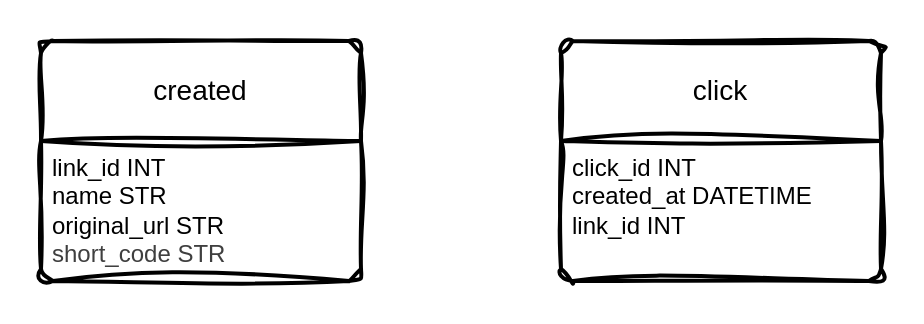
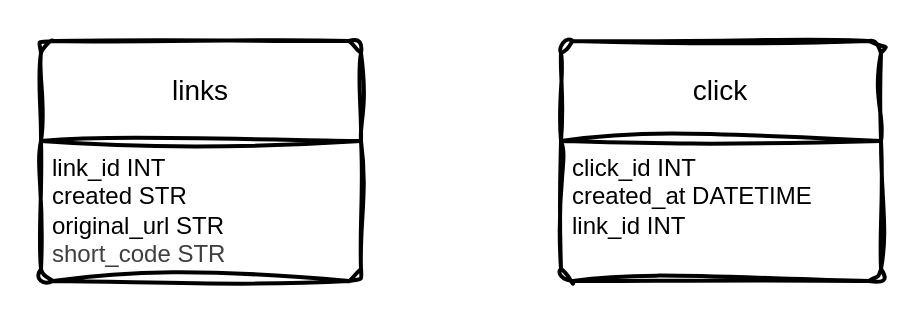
- <mxCell id="4" value="created" style="swimlane;childLayout=stackLayout;horizontal=1;startSize=50;horizontalStack=0;rounded=1;fontSize=14;fontStyle=0;strokeWidth=2;resizeParent=0;resizeLast=1;shadow=0;dashed=0;align=center;arcSize=4;whiteSpace=wrap;html=1;sketch=1;curveFitting=1;jiggle=2;" vertex="1" parent="1"><mxGeometry x="20" y="20" width="160" height="120" as="geometry"><mxRectangle x="130" y="220" width="70" height="50" as="alternateBounds" /></mxGeometry></mxCell>
+ <mxCell id="4" value="links" style="swimlane;childLayout=stackLayout;horizontal=1;startSize=50;horizontalStack=0;rounded=1;fontSize=14;fontStyle=0;strokeWidth=2;resizeParent=0;resizeLast=1;shadow=0;dashed=0;align=center;arcSize=4;whiteSpace=wrap;html=1;sketch=1;curveFitting=1;jiggle=2;" vertex="1" parent="1"><mxGeometry x="20" y="20" width="160" height="120" as="geometry"><mxRectangle x="130" y="220" width="70" height="50" as="alternateBounds" /></mxGeometry></mxCell>
- <mxCell id="5" value="&lt;div&gt;link_id INT&lt;/div&gt;name STR&lt;div&gt;original_url STR&lt;/div&gt;&lt;div&gt;&lt;span style=&quot;color: rgb(63, 63, 63); background-color: transparent;&quot;&gt;short_code STR&lt;/span&gt;&lt;/div&gt;" style="align=left;strokeColor=none;fillColor=none;spacingLeft=4;fontSize=12;verticalAlign=top;resizable=0;rotatable=0;part=1;html=1;sketch=1;curveFitting=1;jiggle=2;rounded=1;" vertex="1" parent="4"><mxGeometry y="50" width="160" height="70" as="geometry" /></mxCell>
+ <mxCell id="5" value="&lt;div&gt;link_id INT&lt;/div&gt;created STR&lt;div&gt;original_url STR&lt;/div&gt;&lt;div&gt;&lt;span style=&quot;color: rgb(63, 63, 63); background-color: transparent;&quot;&gt;short_code STR&lt;/span&gt;&lt;/div&gt;" style="align=left;strokeColor=none;fillColor=none;spacingLeft=4;fontSize=12;verticalAlign=top;resizable=0;rotatable=0;part=1;html=1;sketch=1;curveFitting=1;jiggle=2;rounded=1;" vertex="1" parent="4"><mxGeometry y="50" width="160" height="70" as="geometry" /></mxCell>
